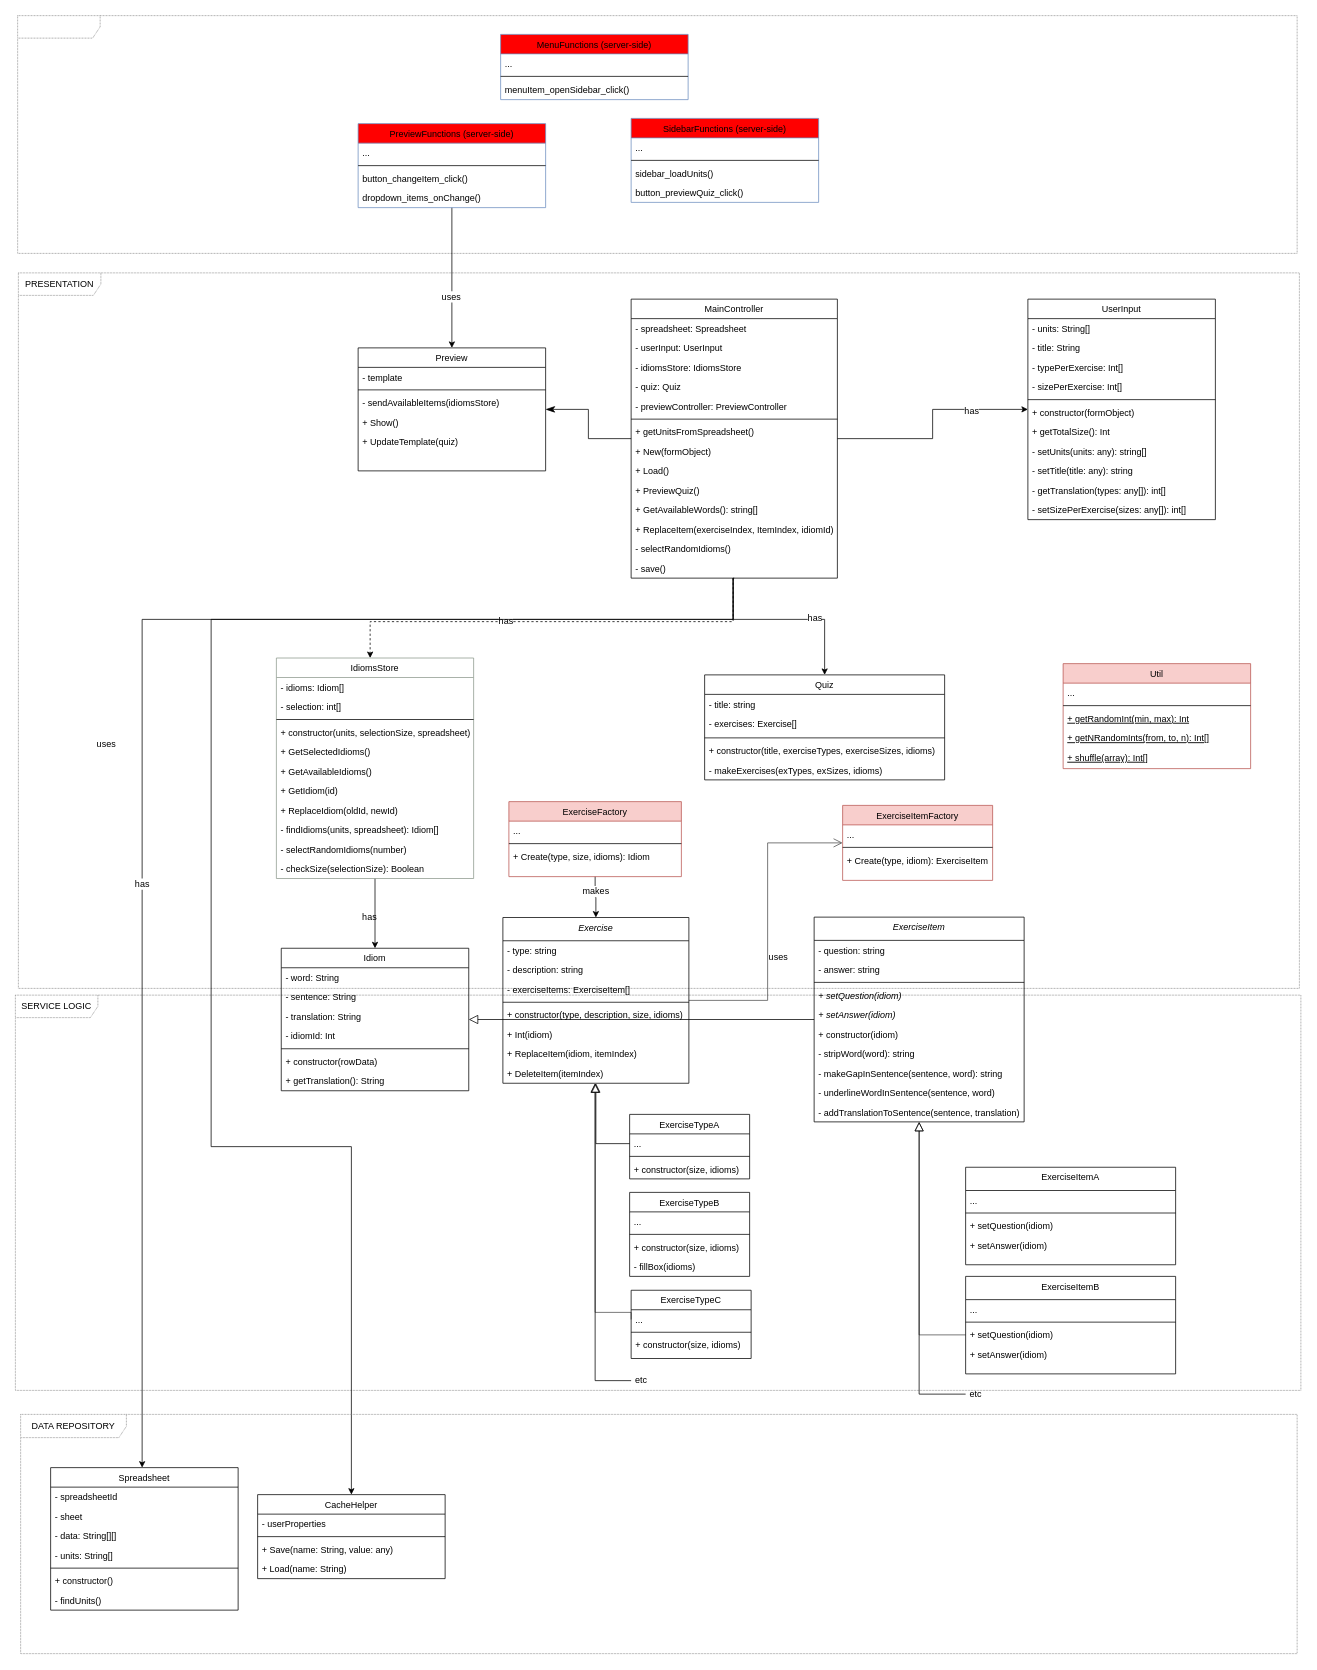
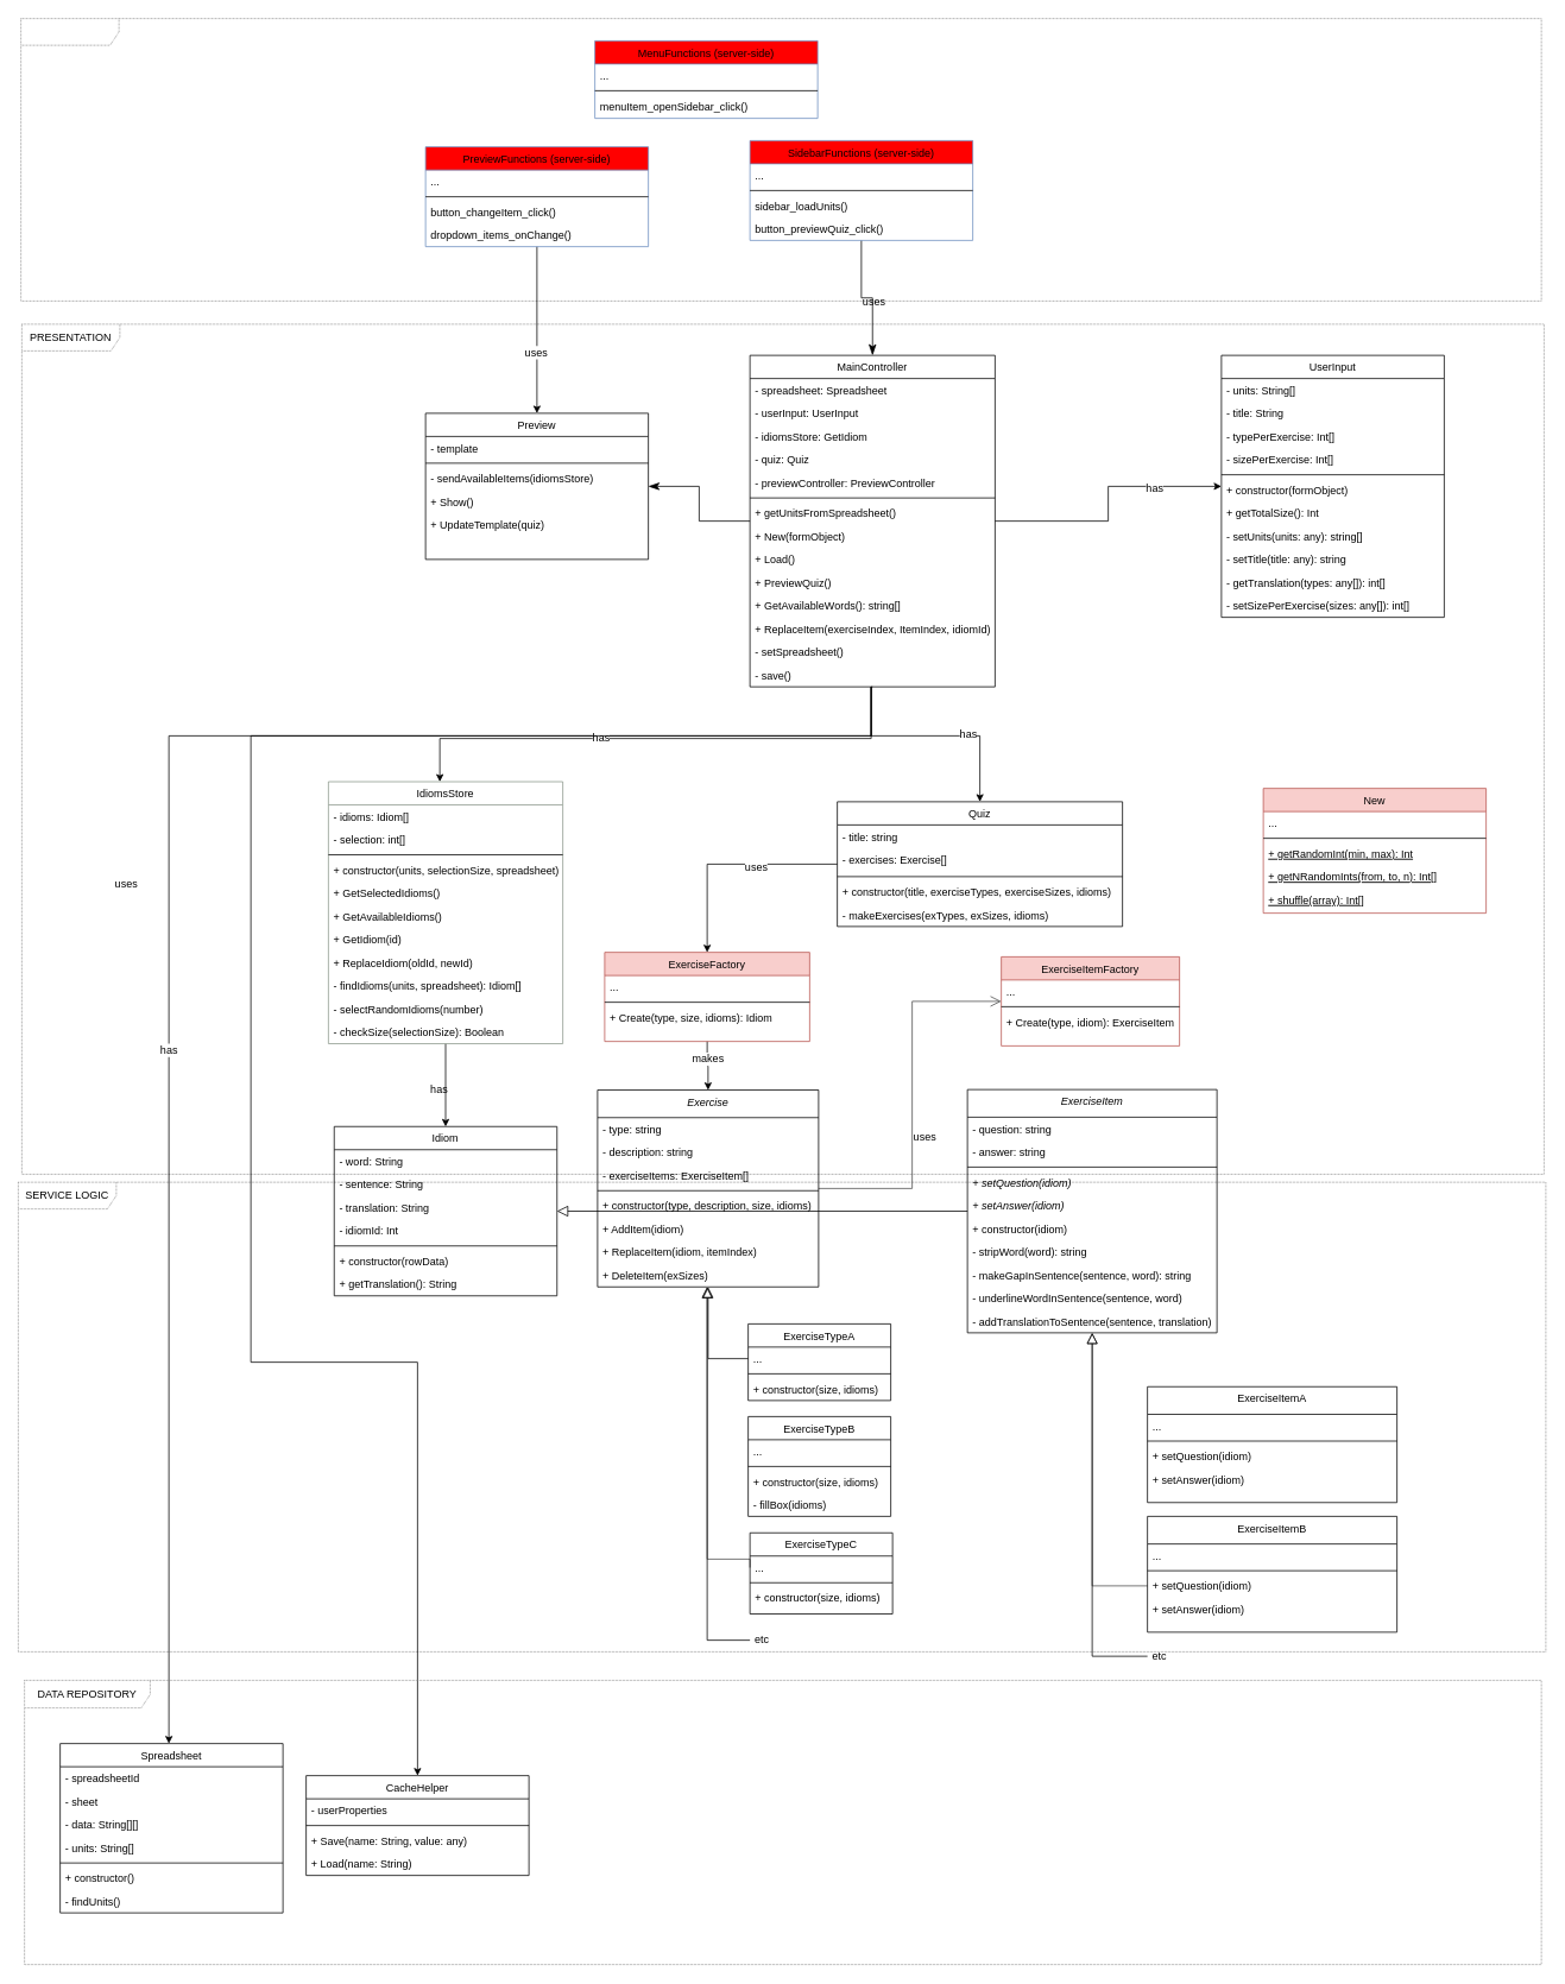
+ <mxCell id="97" style="edgeStyle=orthogonalEdgeStyle;rounded=0;orthogonalLoop=1;jettySize=auto;html=1;startSize=10;endArrow=classicThin;endFill=1;endSize=10;" parent="1" source="171" target="151" edge="1"><mxGeometry relative="1" as="geometry"><mxPoint x="966" y="329" as="targetPoint" /></mxGeometry></mxCell>
+ <mxCell id="98" value="uses" style="text;html=1;align=center;verticalAlign=middle;resizable=0;points=[];" parent="97" vertex="1" connectable="0"><mxGeometry x="0.145" y="1" relative="1" as="geometry"><mxPoint as="offset" /></mxGeometry></mxCell>
- <mxCell id="154" value="- idiomsStore: IdiomsStore" style="text;align=left;verticalAlign=top;spacingLeft=4;spacingRight=4;overflow=hidden;rotatable=0;points=[[0,0.5],[1,0.5]];portConstraint=eastwest;" parent="151" vertex="1"><mxGeometry y="78" width="275" height="26" as="geometry" /></mxCell>
+ <mxCell id="154" value="- idiomsStore: GetIdiom" style="text;align=left;verticalAlign=top;spacingLeft=4;spacingRight=4;overflow=hidden;rotatable=0;points=[[0,0.5],[1,0.5]];portConstraint=eastwest;" parent="151" vertex="1"><mxGeometry y="78" width="275" height="26" as="geometry" /></mxCell>
- <mxCell id="164" value="- selectRandomIdioms()" style="text;align=left;verticalAlign=top;spacingLeft=4;spacingRight=4;overflow=hidden;rotatable=0;points=[[0,0.5],[1,0.5]];portConstraint=eastwest;fontStyle=0" parent="151" vertex="1"><mxGeometry y="320" width="275" height="26" as="geometry" /></mxCell>
+ <mxCell id="164" value="- setSpreadsheet()" style="text;align=left;verticalAlign=top;spacingLeft=4;spacingRight=4;overflow=hidden;rotatable=0;points=[[0,0.5],[1,0.5]];portConstraint=eastwest;fontStyle=0" parent="151" vertex="1"><mxGeometry y="320" width="275" height="26" as="geometry" /></mxCell>
- <mxCell id="14" style="edgeStyle=orthogonalEdgeStyle;rounded=0;orthogonalLoop=1;jettySize=auto;html=1;dashed=1;" parent="1" source="151" target="108" edge="1"><mxGeometry relative="1" as="geometry"><Array as="points"><mxPoint x="977" y="828" /><mxPoint x="493" y="828" /></Array></mxGeometry></mxCell>
+ <mxCell id="14" style="edgeStyle=orthogonalEdgeStyle;rounded=0;orthogonalLoop=1;jettySize=auto;html=1;" parent="1" source="151" target="108" edge="1"><mxGeometry relative="1" as="geometry"><Array as="points"><mxPoint x="977" y="828" /><mxPoint x="493" y="828" /></Array></mxGeometry></mxCell>
- <mxCell id="77" value="Util" style="swimlane;fontStyle=0;align=center;verticalAlign=top;childLayout=stackLayout;horizontal=1;startSize=26;horizontalStack=0;resizeParent=1;resizeLast=0;collapsible=1;marginBottom=0;rounded=0;shadow=0;strokeWidth=1;fillColor=#f8cecc;strokeColor=#b85450;" parent="1" vertex="1"><mxGeometry x="1417" y="884" width="250" height="140" as="geometry"><mxRectangle x="220" y="120" width="160" height="26" as="alternateBounds" /></mxGeometry></mxCell>
+ <mxCell id="77" value="New" style="swimlane;fontStyle=0;align=center;verticalAlign=top;childLayout=stackLayout;horizontal=1;startSize=26;horizontalStack=0;resizeParent=1;resizeLast=0;collapsible=1;marginBottom=0;rounded=0;shadow=0;strokeWidth=1;fillColor=#f8cecc;strokeColor=#b85450;" parent="1" vertex="1"><mxGeometry x="1417" y="884" width="250" height="140" as="geometry"><mxRectangle x="220" y="120" width="160" height="26" as="alternateBounds" /></mxGeometry></mxCell>
+ <mxCell id="10" style="edgeStyle=orthogonalEdgeStyle;rounded=0;orthogonalLoop=1;jettySize=auto;html=1;" parent="1" source="47" target="53" edge="1"><mxGeometry relative="1" as="geometry" /></mxCell>
+ <mxCell id="11" value="uses" style="text;html=1;align=center;verticalAlign=middle;resizable=0;points=[];labelBackgroundColor=#ffffff;" parent="10" vertex="1" connectable="0"><mxGeometry x="-0.249" y="2" relative="1" as="geometry"><mxPoint y="1" as="offset" /></mxGeometry></mxCell>
- <mxCell id="35" value="+ Int(idiom)" style="text;align=left;verticalAlign=top;spacingLeft=4;spacingRight=4;overflow=hidden;rotatable=0;points=[[0,0.5],[1,0.5]];portConstraint=eastwest;" parent="29" vertex="1"><mxGeometry y="143" width="248" height="26" as="geometry" /></mxCell>
+ <mxCell id="35" value="+ AddItem(idiom)" style="text;align=left;verticalAlign=top;spacingLeft=4;spacingRight=4;overflow=hidden;rotatable=0;points=[[0,0.5],[1,0.5]];portConstraint=eastwest;" parent="29" vertex="1"><mxGeometry y="143" width="248" height="26" as="geometry" /></mxCell>
- <mxCell id="37" value="+ DeleteItem(itemIndex)" style="text;align=left;verticalAlign=top;spacingLeft=4;spacingRight=4;overflow=hidden;rotatable=0;points=[[0,0.5],[1,0.5]];portConstraint=eastwest;" parent="29" vertex="1"><mxGeometry y="195" width="248" height="26" as="geometry" /></mxCell>
+ <mxCell id="37" value="+ DeleteItem(exSizes)" style="text;align=left;verticalAlign=top;spacingLeft=4;spacingRight=4;overflow=hidden;rotatable=0;points=[[0,0.5],[1,0.5]];portConstraint=eastwest;" parent="29" vertex="1"><mxGeometry y="195" width="248" height="26" as="geometry" /></mxCell>
